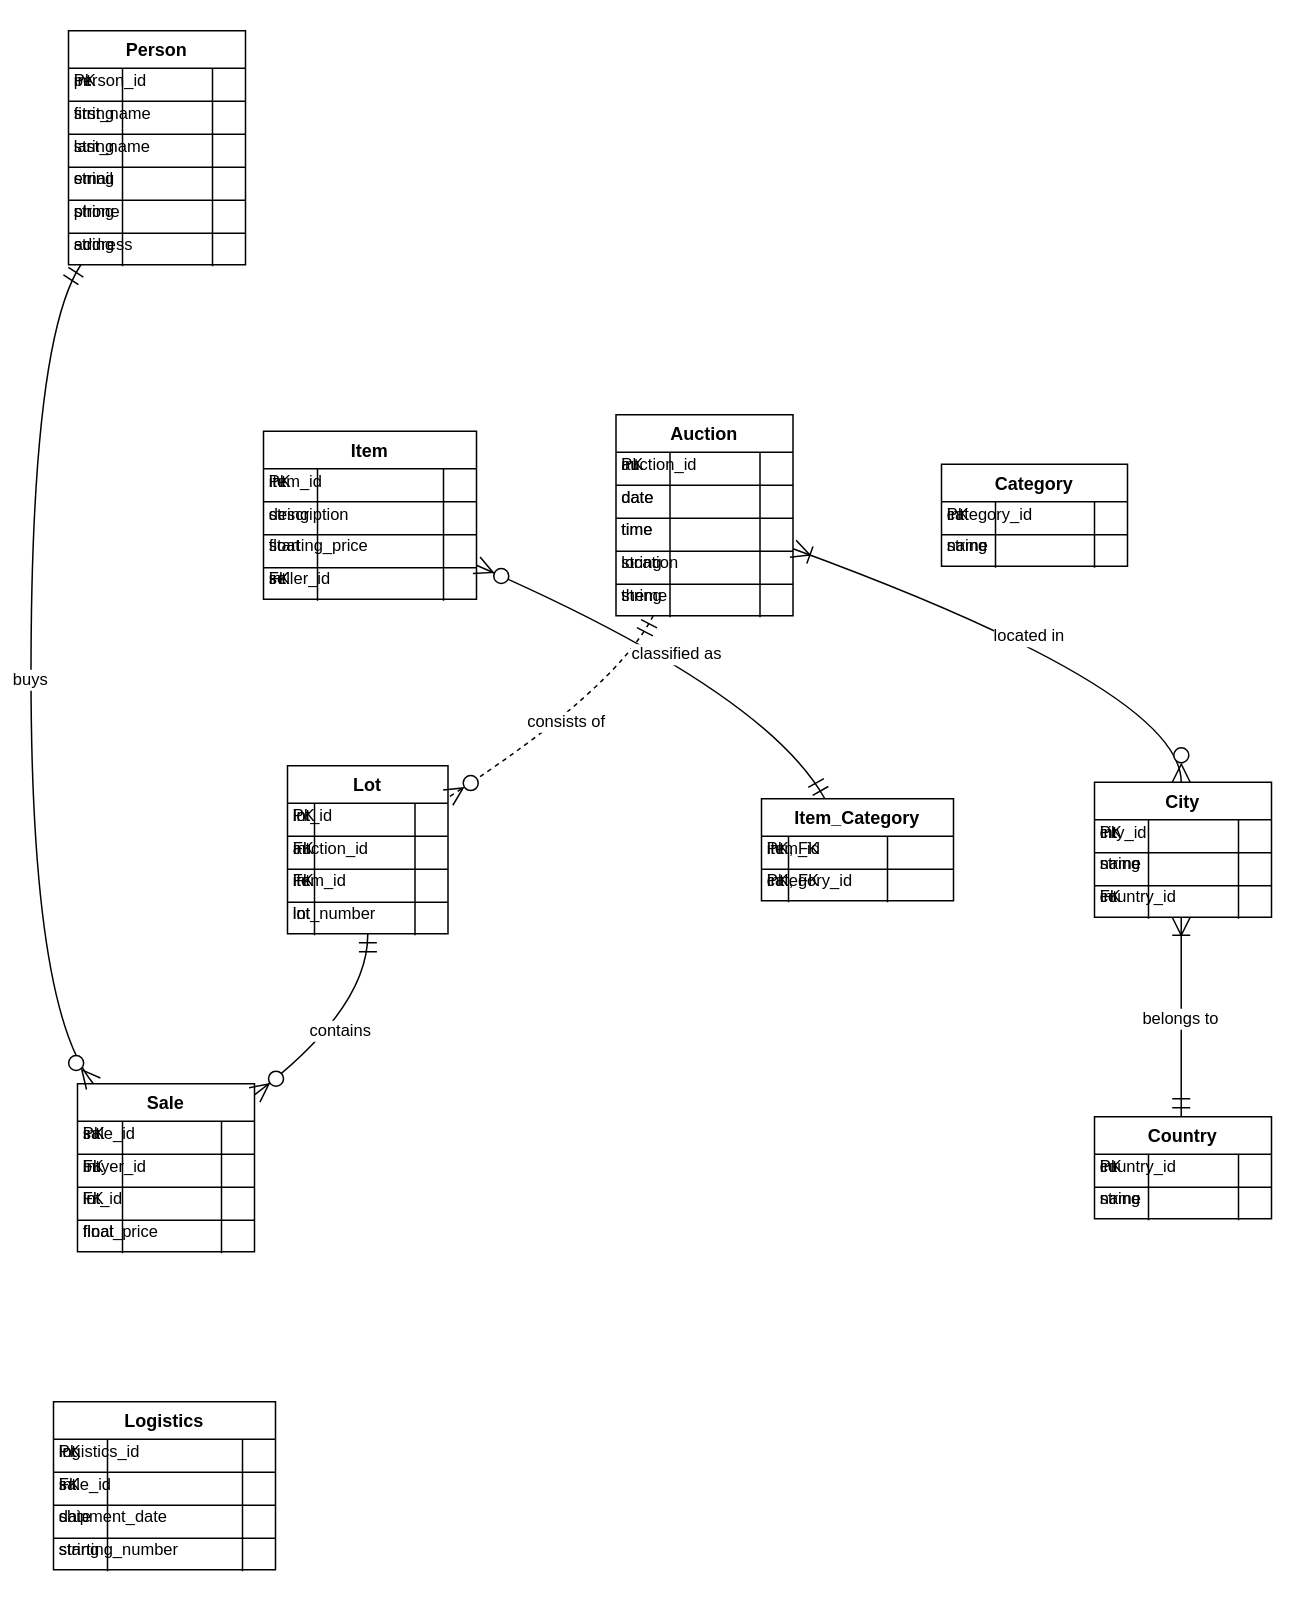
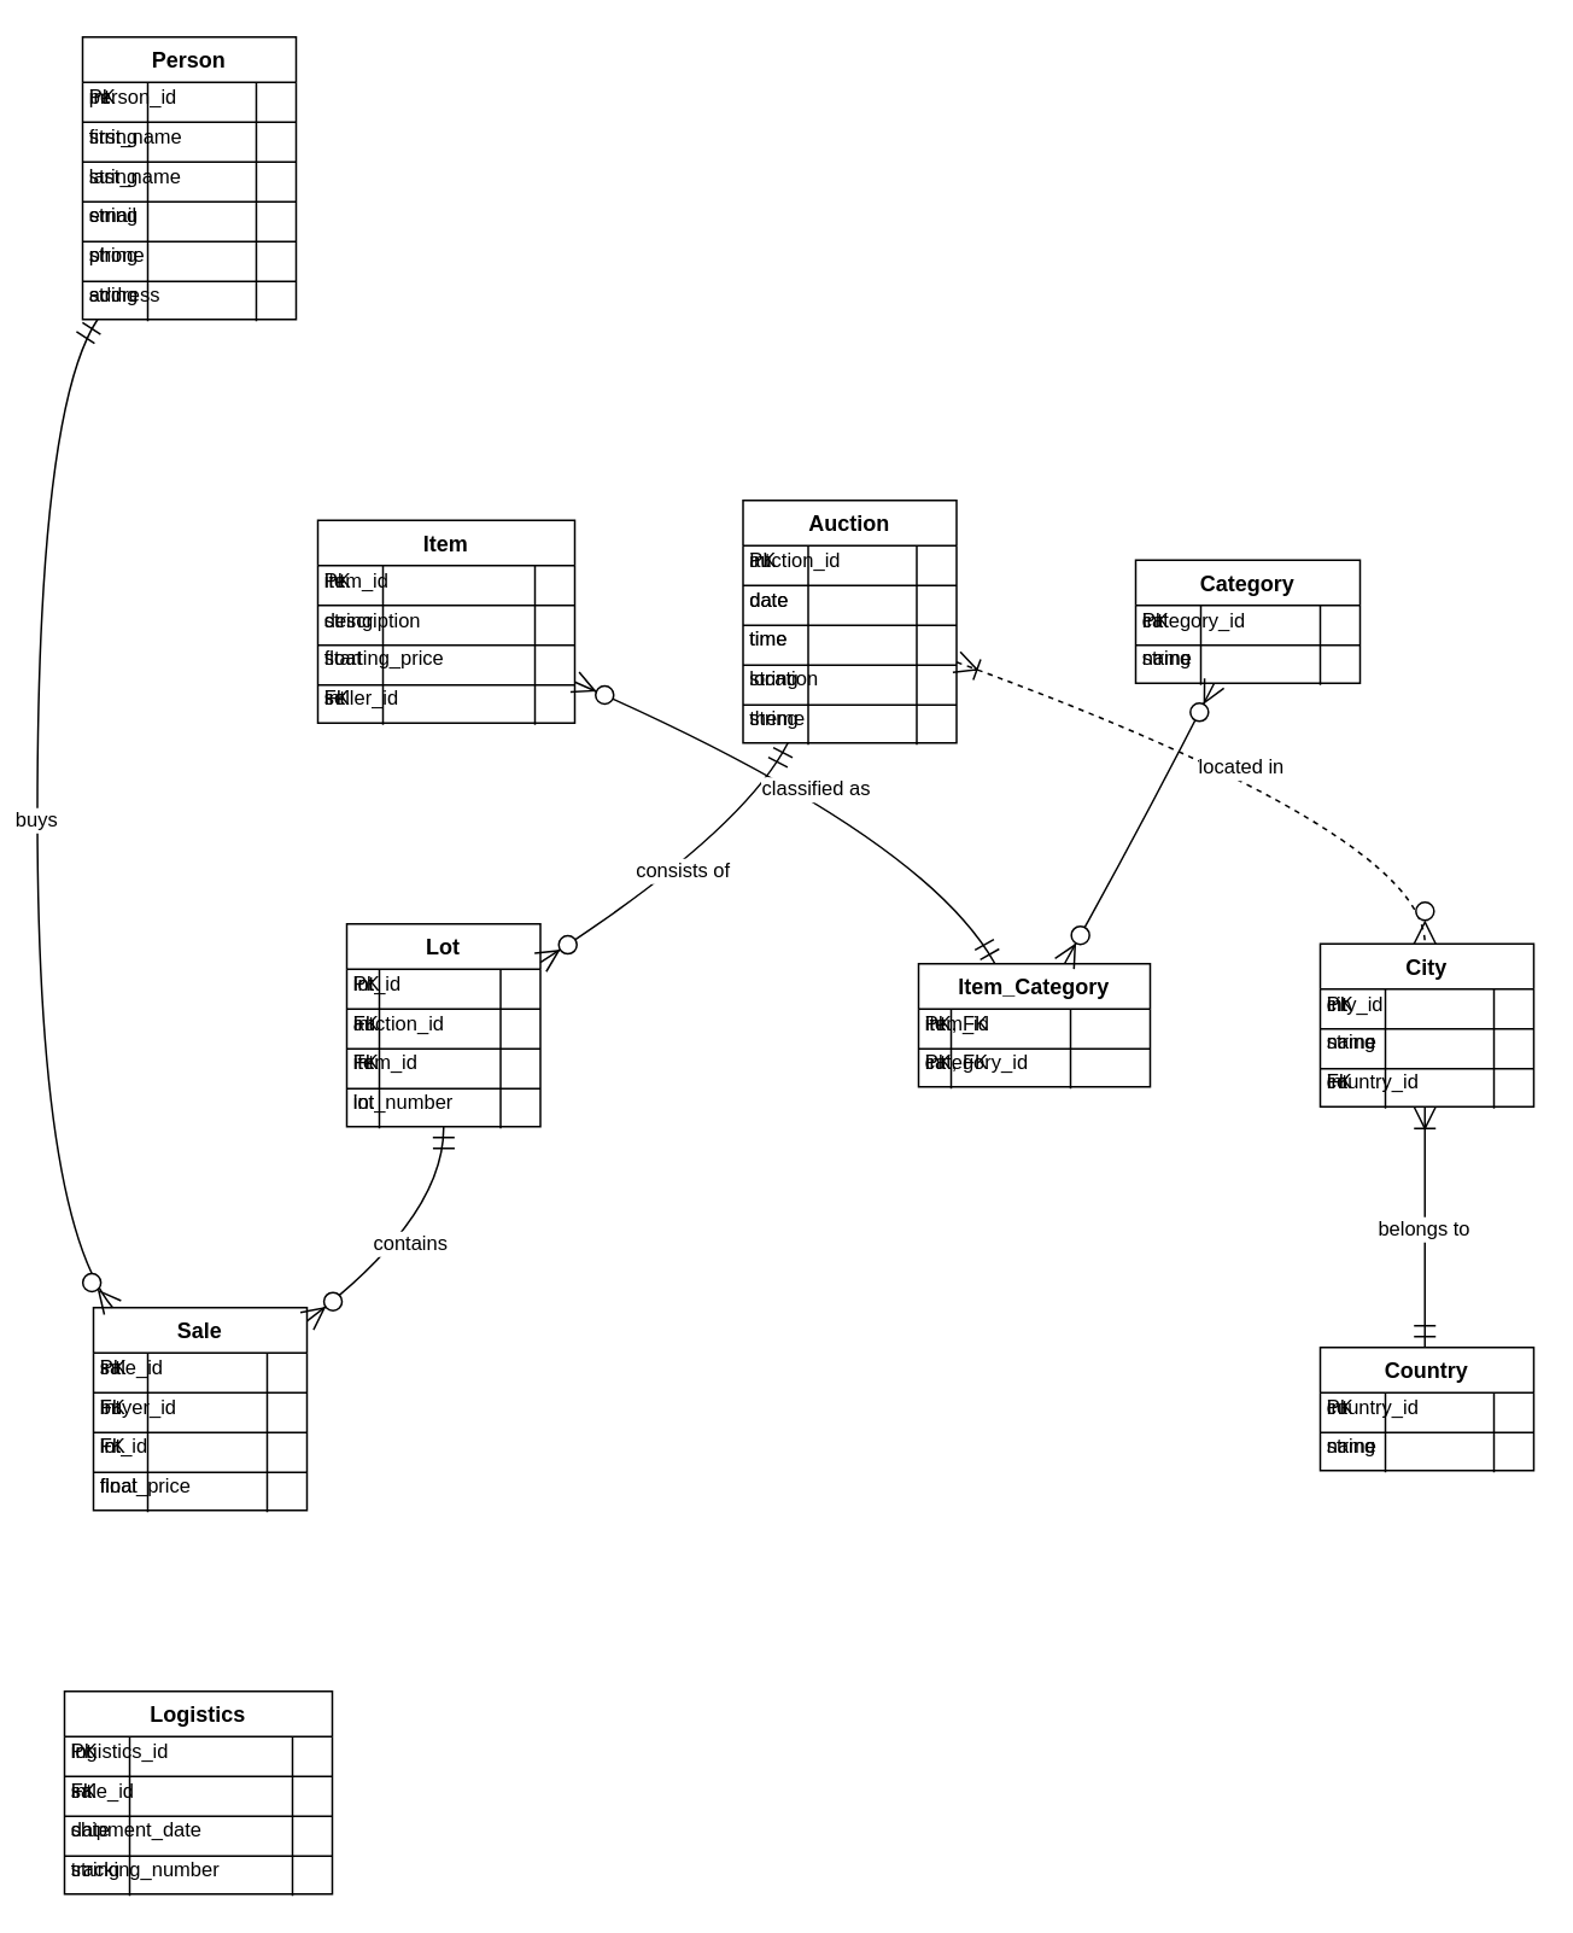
- <mxCell id="158" value="located in" style="curved=1;startArrow=ERoneToMany;startSize=10;;endArrow=ERzeroToMany;endSize=10;;exitX=0.98;exitY=0.66;entryX=0.49;entryY=0;" edge="1" parent="1" source="61" target="108"><mxGeometry relative="1" as="geometry"><Array as="points"><mxPoint x="787" y="460" /></Array></mxGeometry></mxCell>
+ <mxCell id="158" value="located in" style="curved=1;startArrow=ERoneToMany;startSize=10;endArrow=ERzeroToMany;endSize=10;exitX=0.98;exitY=0.66;entryX=0.49;entryY=0;dashed=1;" edge="1" parent="1" source="61" target="108"><mxGeometry relative="1" as="geometry"><Array as="points"><mxPoint x="787" y="460" /></Array></mxGeometry></mxCell>
- <mxCell id="157" value="consists of" style="curved=1;startArrow=ERmandOne;startSize=10;endArrow=ERzeroToMany;endSize=10;exitX=0.21;exitY=1;entryX=1;entryY=0.19;dashed=1;" edge="1" parent="1" source="61" target="44"><mxGeometry relative="1" as="geometry"><Array as="points"><mxPoint x="409" y="460" /></Array></mxGeometry></mxCell>
+ <mxCell id="157" value="consists of" style="curved=1;startArrow=ERmandOne;startSize=10;;endArrow=ERzeroToMany;endSize=10;;exitX=0.21;exitY=1;entryX=1;entryY=0.19;" edge="1" parent="1" source="61" target="44"><mxGeometry relative="1" as="geometry"><Array as="points"><mxPoint x="409" y="460" /></Array></mxGeometry></mxCell>
+ <mxCell id="162" value="" style="curved=1;startArrow=ERzeroToMany;startSize=10;;endArrow=ERzeroToMany;endSize=10;;exitX=0.35;exitY=1;entryX=0.63;entryY=0;" edge="1" parent="1" source="121" target="130"><mxGeometry relative="1" as="geometry"><Array as="points"><mxPoint x="628" y="460" /></Array></mxGeometry></mxCell>
- <mxCell id="154" value="starting_number" style="shape=partialRectangle;connectable=0;fillColor=none;top=0;left=0;bottom=0;right=0;align=left;spacingLeft=2;overflow=hidden;fontSize=11;" vertex="1" parent="152"><mxGeometry width="90" height="22" as="geometry" /></mxCell>
+ <mxCell id="154" value="tracking_number" style="shape=partialRectangle;connectable=0;fillColor=none;top=0;left=0;bottom=0;right=0;align=left;spacingLeft=2;overflow=hidden;fontSize=11;" vertex="1" parent="152"><mxGeometry width="90" height="22" as="geometry" /></mxCell>
